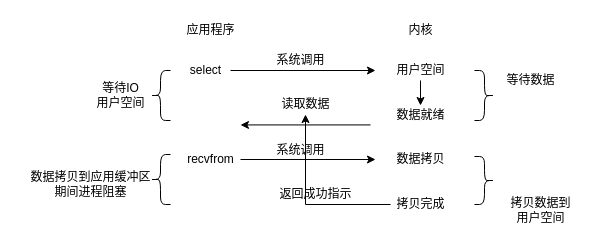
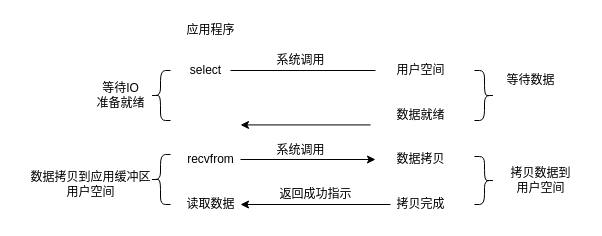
- <mxCell id="19" value="内核" style="text;html=1;align=center;verticalAlign=middle;resizable=0;points=[];autosize=1;" parent="1" vertex="1"><mxGeometry x="400" y="20" width="40" height="20" as="geometry" /></mxCell>
- <mxCell id="3" value="" style="edgeStyle=orthogonalEdgeStyle;rounded=0;orthogonalLoop=1;jettySize=auto;html=1;" parent="1" source="4" target="6" edge="1"><mxGeometry relative="1" as="geometry" /></mxCell>
+ <mxCell id="3" value="" style="edgeStyle=orthogonalEdgeStyle;rounded=0;orthogonalLoop=1;jettySize=auto;html=1;endArrow=none;" parent="1" source="4" target="6" edge="1"><mxGeometry relative="1" as="geometry" /></mxCell>
- <mxCell id="25" value="等待IO&lt;br&gt;用户空间" style="text;html=1;align=center;verticalAlign=middle;resizable=0;points=[];autosize=1;" vertex="1" parent="1"><mxGeometry x="90" y="80" width="60" height="30" as="geometry" /></mxCell>
+ <mxCell id="25" value="等待IO&lt;br&gt;准备就绪" style="text;html=1;align=center;verticalAlign=middle;resizable=0;points=[];autosize=1;" vertex="1" parent="1"><mxGeometry x="90" y="80" width="60" height="30" as="geometry" /></mxCell>
- <mxCell id="5" value="" style="edgeStyle=orthogonalEdgeStyle;rounded=0;orthogonalLoop=1;jettySize=auto;html=1;" edge="1" parent="1" source="6" target="7"><mxGeometry relative="1" as="geometry" /></mxCell>
- <mxCell id="11" value="读取数据" style="text;html=1;align=center;verticalAlign=middle;resizable=0;points=[];autosize=1;" parent="1" vertex="1"><mxGeometry x="275" y="94" width="60" height="20" as="geometry" /></mxCell>
+ <mxCell id="11" value="读取数据" style="text;html=1;align=center;verticalAlign=middle;resizable=0;points=[];autosize=1;" parent="1" vertex="1"><mxGeometry x="180" y="194" width="60" height="20" as="geometry" /></mxCell>
- <mxCell id="20" value="数据拷贝到应用缓冲区&lt;br&gt;期间进程阻塞" style="text;html=1;align=center;verticalAlign=middle;resizable=0;points=[];autosize=1;" parent="1" vertex="1"><mxGeometry x="20" y="169" width="140" height="30" as="geometry" /></mxCell>
+ <mxCell id="20" value="数据拷贝到应用缓冲区&lt;br&gt;用户空间" style="text;html=1;align=center;verticalAlign=middle;resizable=0;points=[];autosize=1;" parent="1" vertex="1"><mxGeometry x="20" y="169" width="140" height="30" as="geometry" /></mxCell>
- <mxCell id="16" value="拷贝数据到&lt;br&gt;用户空间" style="text;html=1;align=center;verticalAlign=middle;resizable=0;points=[];autosize=1;" parent="1" vertex="1"><mxGeometry x="500" y="195" width="80" height="30" as="geometry" /></mxCell>
+ <mxCell id="16" value="拷贝数据到&lt;br&gt;用户空间" style="text;html=1;align=center;verticalAlign=middle;resizable=0;points=[];autosize=1;" parent="1" vertex="1"><mxGeometry x="500" y="165" width="80" height="30" as="geometry" /></mxCell>
